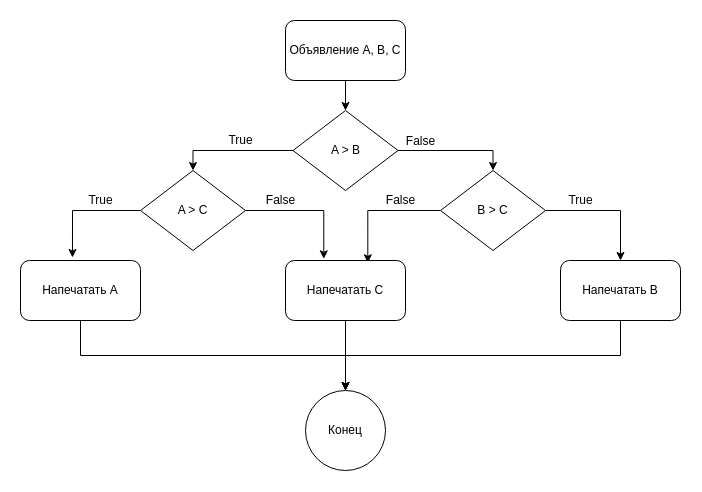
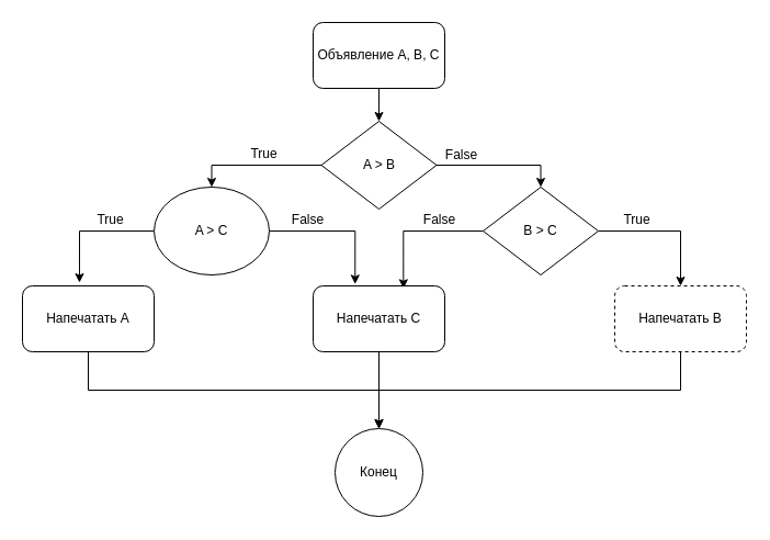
- <mxCell id="9" value="A &amp;gt; C" style="rhombus;whiteSpace=wrap;html=1;" vertex="1" parent="1"><mxGeometry x="140" y="170" width="105" height="80" as="geometry" /></mxCell>
+ <mxCell id="9" value="A &amp;gt; C" style="ellipse;whiteSpace=wrap;html=1;" vertex="1" parent="1"><mxGeometry x="140" y="170" width="105" height="80" as="geometry" /></mxCell>
- <mxCell id="18" value="Напечатать B" style="rounded=1;whiteSpace=wrap;html=1;" vertex="1" parent="1"><mxGeometry x="560" y="260" width="120" height="60" as="geometry" /></mxCell>
+ <mxCell id="18" value="Напечатать B" style="rounded=1;whiteSpace=wrap;html=1;dashed=1;" vertex="1" parent="1"><mxGeometry x="560" y="260" width="120" height="60" as="geometry" /></mxCell>
